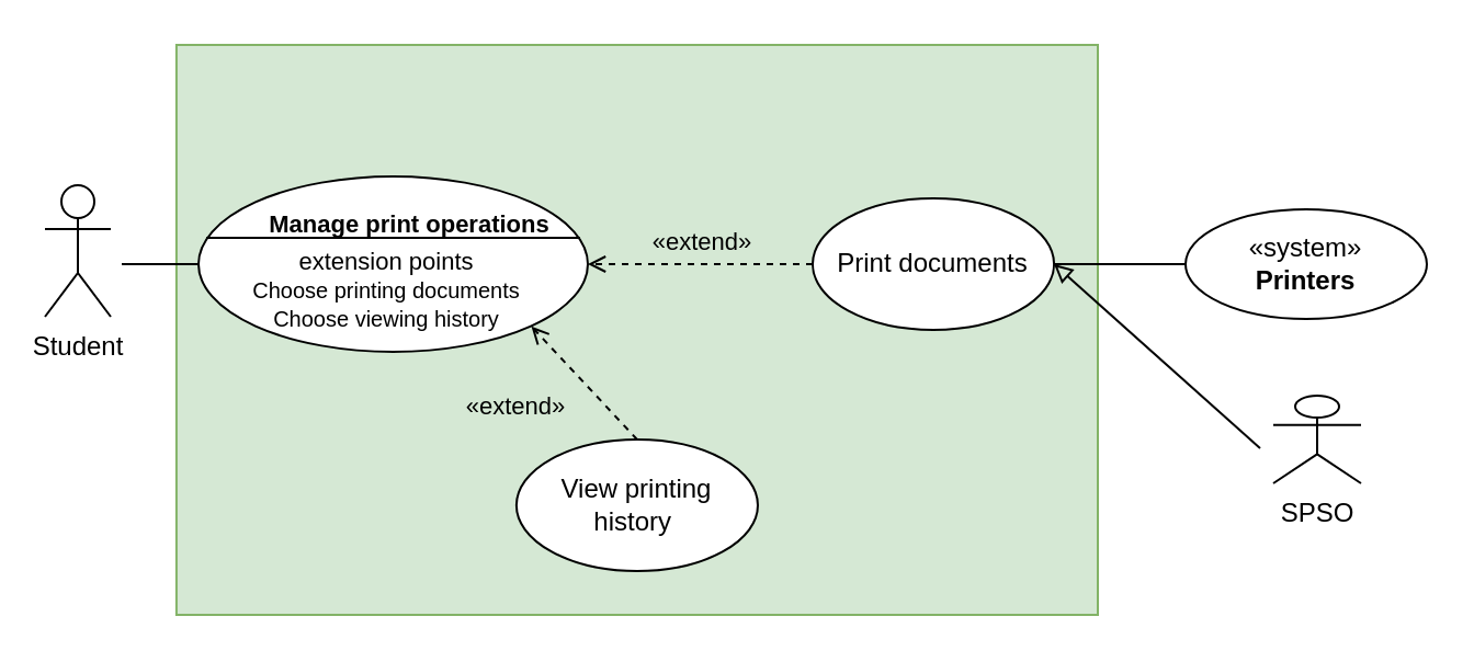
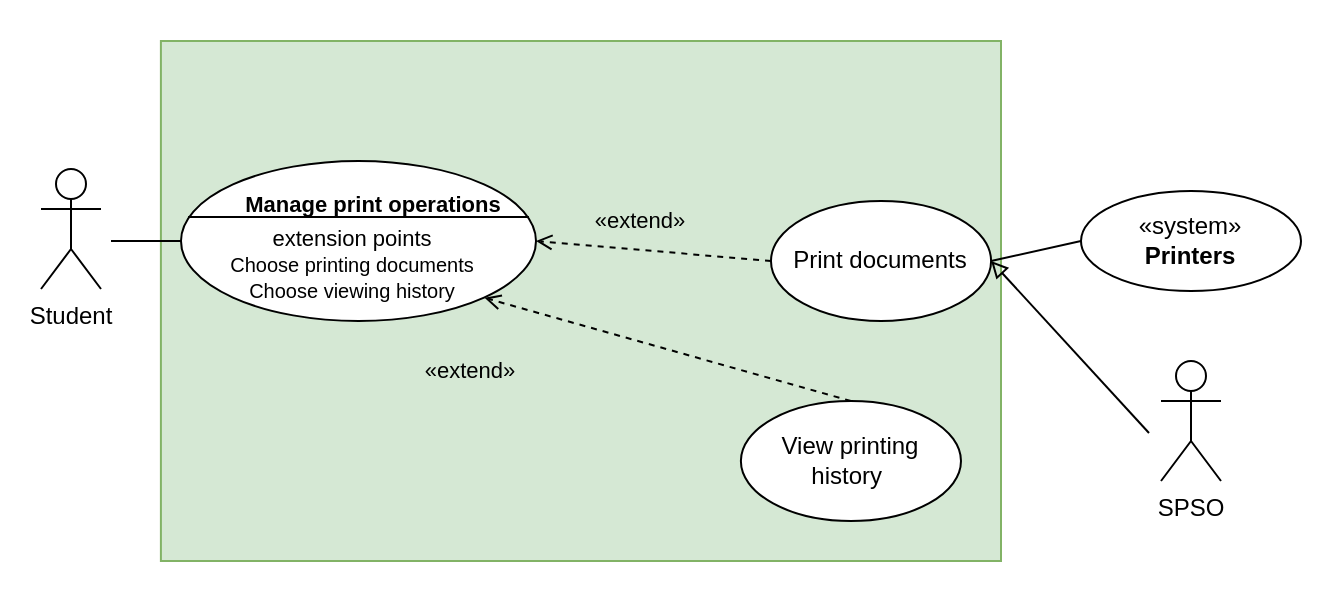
- <mxCell id="6" value="Print documents" style="ellipse;whiteSpace=wrap;html=1;" parent="1" vertex="1"><mxGeometry x="370" y="90" width="110.05" height="60" as="geometry" /></mxCell>
+ <mxCell id="6" value="Print documents" style="ellipse;whiteSpace=wrap;html=1;" parent="1" vertex="1"><mxGeometry x="385" y="100" width="110.05" height="60" as="geometry" /></mxCell>
- <mxCell id="19" value="SPSO" style="shape=umlActor;verticalLabelPosition=bottom;verticalAlign=top;html=1;points=[[0,0.333,0,0,0],[0,0.6,0,-6,0],[0,1,0,-6,23],[0.25,0.1,0,0,0],[0.5,0,0,0,-16],[0.5,0,0,0,0],[0.5,0.5,0,0,0],[0.5,1,0,0,28],[0.75,0.1,0,0,0],[1,0.333,0,0,0],[1,0.6,0,5,0],[1,1,0,5,23]];" parent="1" vertex="1"><mxGeometry x="580" y="180" width="40" height="40" as="geometry" /></mxCell>
+ <mxCell id="19" value="SPSO" style="shape=umlActor;verticalLabelPosition=bottom;verticalAlign=top;html=1;points=[[0,0.333,0,0,0],[0,0.6,0,-6,0],[0,1,0,-6,23],[0.25,0.1,0,0,0],[0.5,0,0,0,-16],[0.5,0,0,0,0],[0.5,0.5,0,0,0],[0.5,1,0,0,28],[0.75,0.1,0,0,0],[1,0.333,0,0,0],[1,0.6,0,5,0],[1,1,0,5,23]];" parent="1" vertex="1"><mxGeometry x="580" y="180" width="30" height="60" as="geometry" /></mxCell>
- <mxCell id="14" value="View printing history&amp;nbsp;" style="ellipse;whiteSpace=wrap;html=1;" parent="1" vertex="1"><mxGeometry x="234.95" y="200" width="110.05" height="60" as="geometry" /></mxCell>
+ <mxCell id="14" value="View printing history&amp;nbsp;" style="ellipse;whiteSpace=wrap;html=1;" parent="1" vertex="1"><mxGeometry x="369.95" y="200" width="110.05" height="60" as="geometry" /></mxCell>
